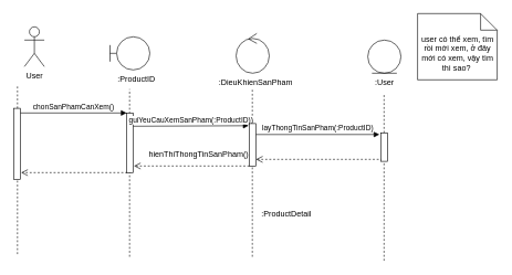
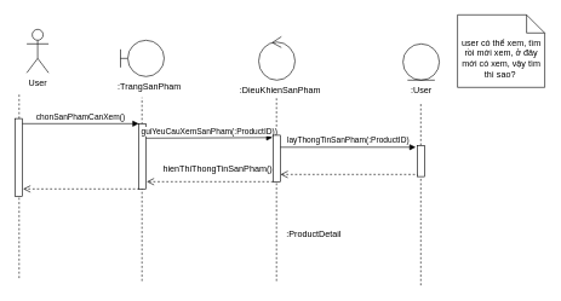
- <mxCell id="6" value=":ProductID" style="text;html=1;strokeColor=none;fillColor=none;align=center;verticalAlign=middle;whiteSpace=wrap;rounded=0;" vertex="1" parent="1"><mxGeometry x="155" y="110" width="100" height="20" as="geometry" /></mxCell>
+ <mxCell id="6" value=":TrangSanPham" style="text;html=1;strokeColor=none;fillColor=none;align=center;verticalAlign=middle;whiteSpace=wrap;rounded=0;" vertex="1" parent="1"><mxGeometry x="155" y="110" width="100" height="20" as="geometry" /></mxCell>
